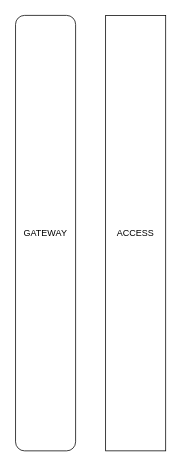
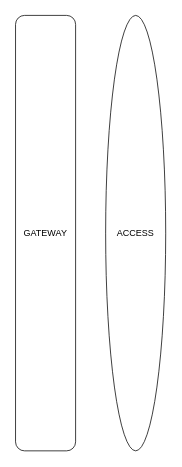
- <mxCell id="3" value="ACCESS" style="rounded=0;whiteSpace=wrap;html=1;" vertex="1" parent="1"><mxGeometry x="140" y="20" width="80" height="580" as="geometry" /></mxCell>
+ <mxCell id="3" value="ACCESS" style="ellipse;whiteSpace=wrap;html=1;" vertex="1" parent="1"><mxGeometry x="140" y="20" width="80" height="580" as="geometry" /></mxCell>
